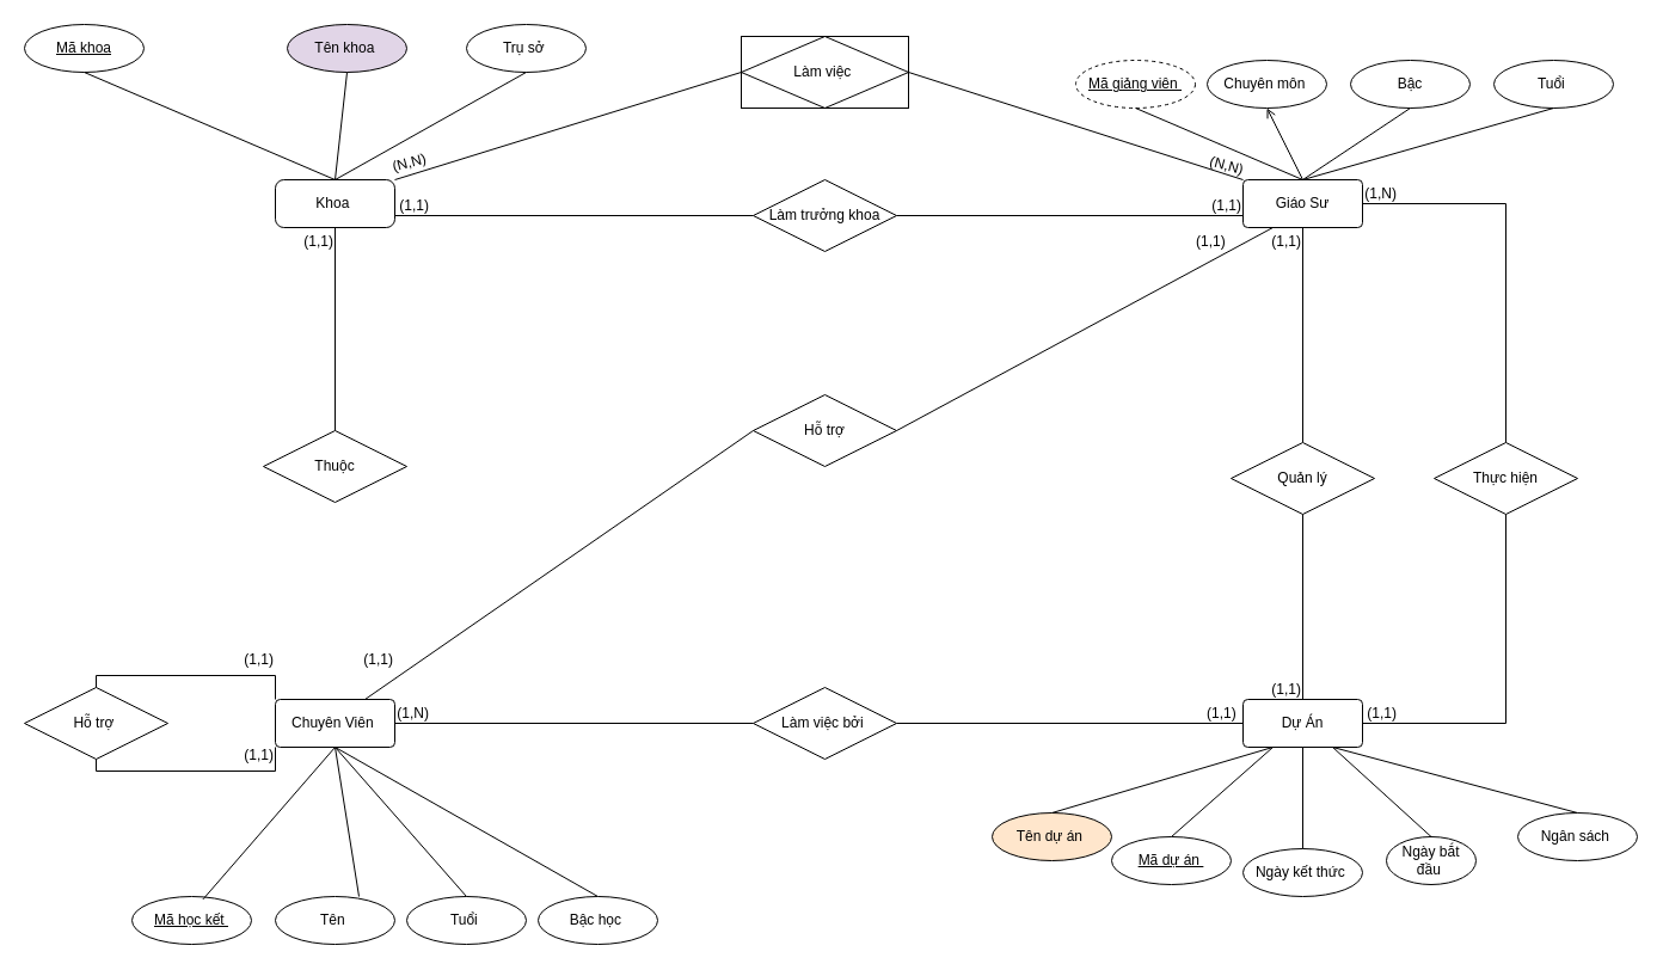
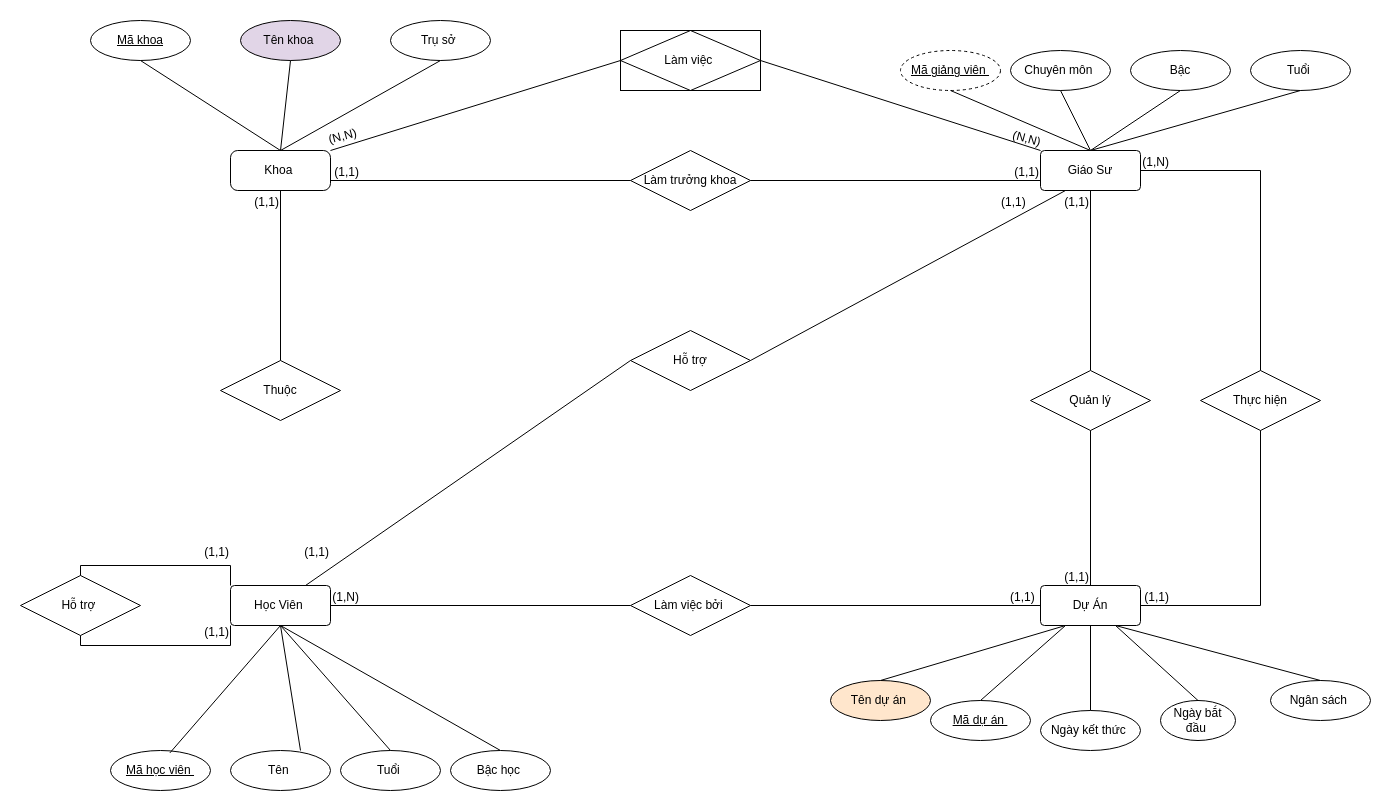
- <mxCell id="31" value="Mã khoa" style="ellipse;whiteSpace=wrap;html=1;align=center;fontStyle=4;" parent="1" vertex="1"><mxGeometry x="20" y="20" width="100" height="40" as="geometry" /></mxCell>
+ <mxCell id="31" value="Mã khoa" style="ellipse;whiteSpace=wrap;html=1;align=center;fontStyle=4;" parent="1" vertex="1"><mxGeometry x="90" y="20" width="100" height="40" as="geometry" /></mxCell>
- <mxCell id="8" value="" style="endArrow=open;html=1;rounded=0;exitX=0.5;exitY=0;exitDx=0;exitDy=0;entryX=0.5;entryY=1;entryDx=0;entryDy=0;" parent="1" source="2" target="7" edge="1"><mxGeometry relative="1" as="geometry"><mxPoint x="515" y="160" as="sourcePoint" /><mxPoint x="600" as="targetPoint" y="40" /></mxGeometry></mxCell>
+ <mxCell id="8" value="" style="endArrow=none;html=1;rounded=0;exitX=0.5;exitY=0;exitDx=0;exitDy=0;entryX=0.5;entryY=1;entryDx=0;entryDy=0;" parent="1" source="2" target="7" edge="1"><mxGeometry relative="1" as="geometry"><mxPoint x="515" y="160" as="sourcePoint" /><mxPoint x="600" as="targetPoint" y="40" /></mxGeometry></mxCell>
- <mxCell id="11" value="Chuyên Viên&amp;nbsp;" style="rounded=1;arcSize=10;whiteSpace=wrap;html=1;align=center;" parent="1" vertex="1"><mxGeometry x="230" y="585" width="100" height="40" as="geometry" /></mxCell>
+ <mxCell id="11" value="Học Viên&amp;nbsp;" style="rounded=1;arcSize=10;whiteSpace=wrap;html=1;align=center;" parent="1" vertex="1"><mxGeometry x="230" y="585" width="100" height="40" as="geometry" /></mxCell>
- <mxCell id="12" value="Mã học kết&amp;nbsp;" style="ellipse;whiteSpace=wrap;html=1;align=center;fontStyle=4;" parent="1" vertex="1"><mxGeometry x="110" y="750" width="100" height="40" as="geometry" /></mxCell>
+ <mxCell id="12" value="Mã học viên&amp;nbsp;" style="ellipse;whiteSpace=wrap;html=1;align=center;fontStyle=4;" parent="1" vertex="1"><mxGeometry x="110" y="750" width="100" height="40" as="geometry" /></mxCell>
